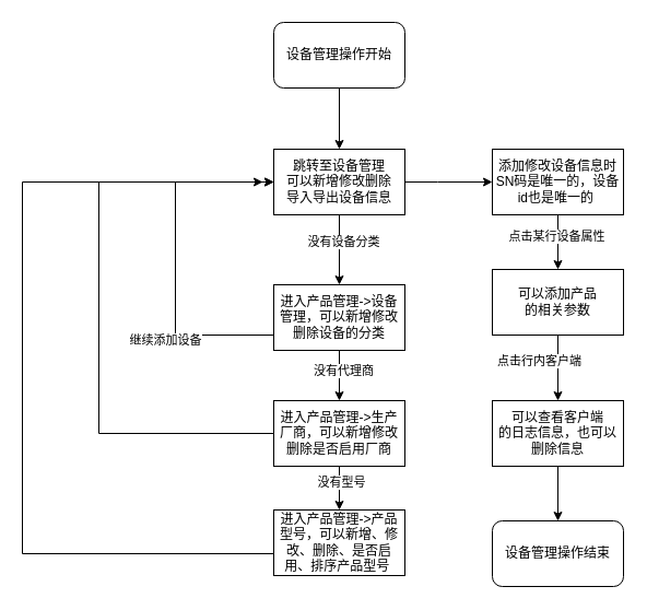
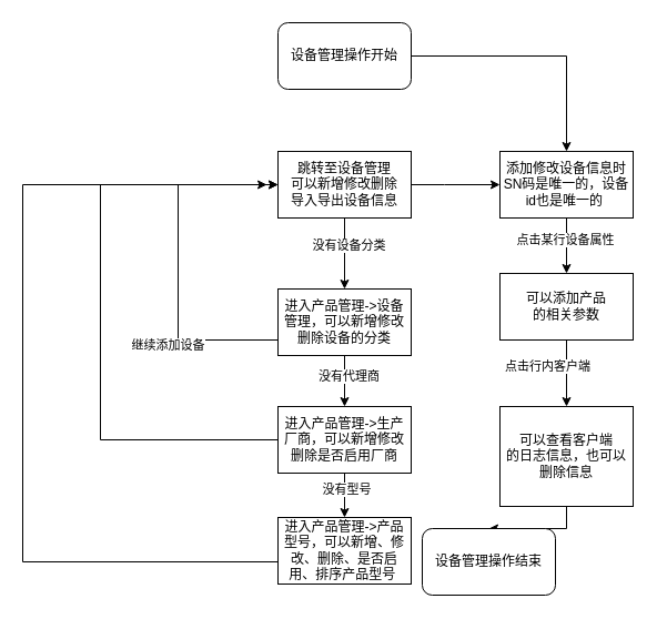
- <mxCell id="26" style="edgeStyle=orthogonalEdgeStyle;rounded=0;orthogonalLoop=1;jettySize=auto;html=1;" edge="1" parent="1" source="27" target="5"><mxGeometry relative="1" as="geometry" /></mxCell>
+ <mxCell id="26" style="edgeStyle=orthogonalEdgeStyle;rounded=0;orthogonalLoop=1;jettySize=auto;html=1;" edge="1" parent="1" source="27" target="8"><mxGeometry relative="1" as="geometry" /></mxCell>
- <mxCell id="13" value="可以查看客户端&lt;br&gt;的日志信息，也可以删除信息" style="whiteSpace=wrap;html=1;rounded=0;" vertex="1" parent="1"><mxGeometry x="450" y="366" width="120" height="60" as="geometry" /></mxCell>
+ <mxCell id="13" value="可以查看客户端&lt;br&gt;的日志信息，也可以删除信息" style="whiteSpace=wrap;html=1;rounded=0;" vertex="1" parent="1"><mxGeometry x="450" y="366" width="120" height="90" as="geometry" /></mxCell>
- <mxCell id="25" value="设备管理操作结束" style="whiteSpace=wrap;html=1;rounded=1;" vertex="1" parent="1"><mxGeometry x="450" y="476" width="120" height="60" as="geometry" /></mxCell>
+ <mxCell id="25" value="设备管理操作结束" style="whiteSpace=wrap;html=1;rounded=1;" vertex="1" parent="1"><mxGeometry x="380" y="476" width="120" height="60" as="geometry" /></mxCell>
